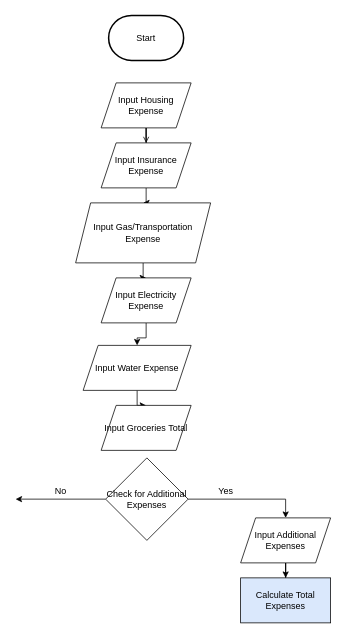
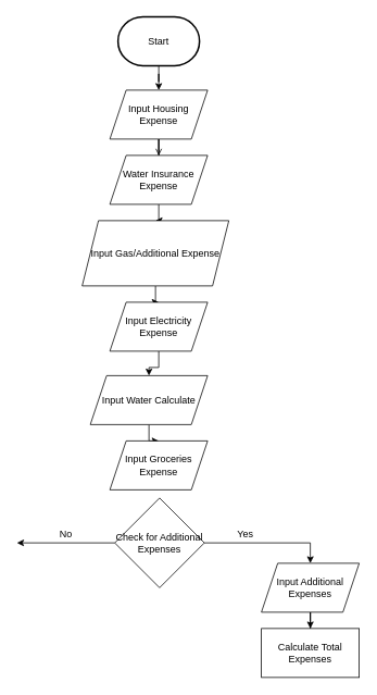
+ <mxCell id="2" style="edgeStyle=orthogonalEdgeStyle;rounded=0;orthogonalLoop=1;jettySize=auto;html=1;entryX=0.5;entryY=0;entryDx=0;entryDy=0;" edge="1" parent="1" source="3" target="5"><mxGeometry relative="1" as="geometry" /></mxCell>
- <mxCell id="7" value="Input Insurance Expense" style="shape=parallelogram;perimeter=parallelogramPerimeter;whiteSpace=wrap;html=1;fixedSize=1;" vertex="1" parent="1"><mxGeometry x="134" y="190" width="120" height="60" as="geometry" /></mxCell>
+ <mxCell id="7" value="Water Insurance Expense" style="shape=parallelogram;perimeter=parallelogramPerimeter;whiteSpace=wrap;html=1;fixedSize=1;" vertex="1" parent="1"><mxGeometry x="134" y="190" width="120" height="60" as="geometry" /></mxCell>
- <mxCell id="9" value="Input Gas/Transportation Expense" style="shape=parallelogram;perimeter=parallelogramPerimeter;whiteSpace=wrap;html=1;fixedSize=1;" vertex="1" parent="1"><mxGeometry x="100" y="270" width="180" height="80" as="geometry" /></mxCell>
+ <mxCell id="9" value="Input Gas/Additional Expense" style="shape=parallelogram;perimeter=parallelogramPerimeter;whiteSpace=wrap;html=1;fixedSize=1;" vertex="1" parent="1"><mxGeometry x="100" y="270" width="180" height="80" as="geometry" /></mxCell>
- <mxCell id="13" value="Input Water Expense" style="shape=parallelogram;perimeter=parallelogramPerimeter;whiteSpace=wrap;html=1;fixedSize=1;" vertex="1" parent="1"><mxGeometry x="110" y="460" width="144" height="60" as="geometry" /></mxCell>
+ <mxCell id="13" value="Input Water Calculate" style="shape=parallelogram;perimeter=parallelogramPerimeter;whiteSpace=wrap;html=1;fixedSize=1;" vertex="1" parent="1"><mxGeometry x="110" y="460" width="144" height="60" as="geometry" /></mxCell>
- <mxCell id="14" value="Input Groceries Total" style="shape=parallelogram;perimeter=parallelogramPerimeter;whiteSpace=wrap;html=1;fixedSize=1;" vertex="1" parent="1"><mxGeometry x="134" y="540" width="120" height="60" as="geometry" /></mxCell>
+ <mxCell id="14" value="Input Groceries Expense" style="shape=parallelogram;perimeter=parallelogramPerimeter;whiteSpace=wrap;html=1;fixedSize=1;" vertex="1" parent="1"><mxGeometry x="134" y="540" width="120" height="60" as="geometry" /></mxCell>
- <mxCell id="22" value="Calculate Total Expenses" style="rounded=0;whiteSpace=wrap;html=1;fillColor=#dae8fc;" vertex="1" parent="1"><mxGeometry x="320" y="770" width="120" height="60" as="geometry" /></mxCell>
+ <mxCell id="22" value="Calculate Total Expenses" style="rounded=0;whiteSpace=wrap;html=1;" vertex="1" parent="1"><mxGeometry x="320" y="770" width="120" height="60" as="geometry" /></mxCell>
